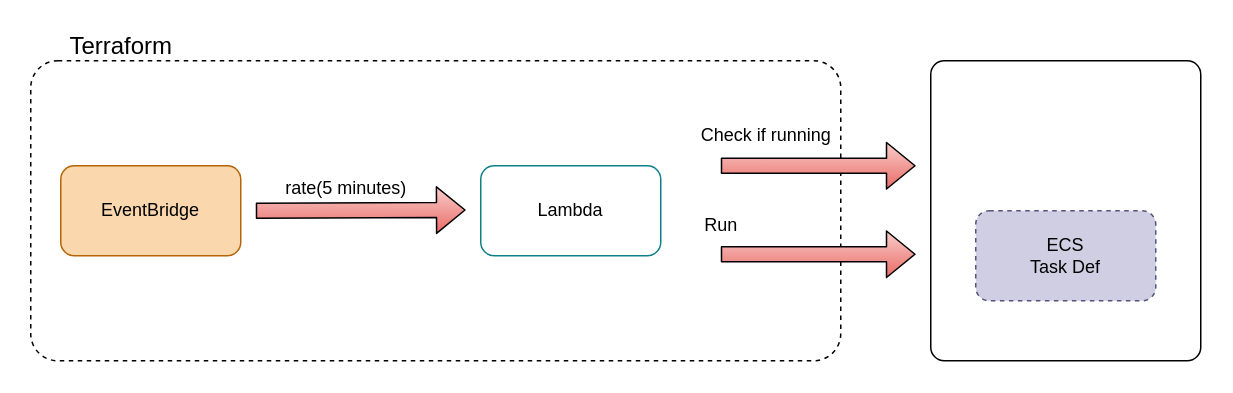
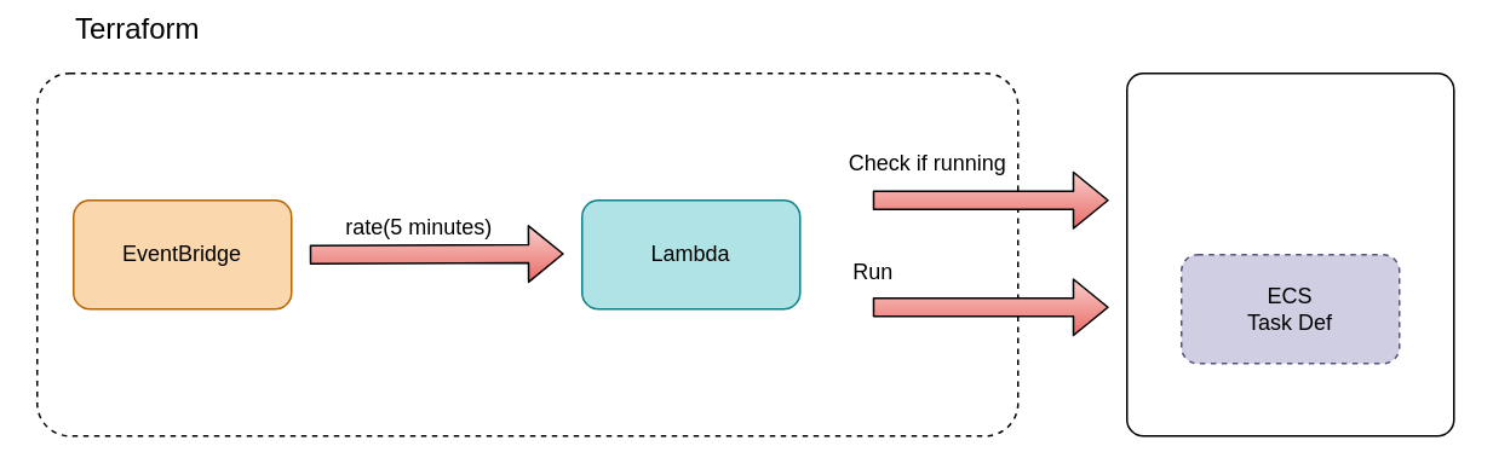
- <mxCell id="13" value="Terraform" style="text;html=1;resizable=0;autosize=1;align=center;verticalAlign=middle;points=[];fillColor=none;strokeColor=none;rounded=0;dashed=1;fontSize=16;" vertex="1" parent="1"><mxGeometry x="40" y="20" width="80" height="20" as="geometry" /></mxCell>
+ <mxCell id="13" value="Terraform" style="text;html=1;resizable=0;autosize=1;align=center;verticalAlign=middle;points=[];fillColor=none;strokeColor=none;rounded=0;dashed=1;fontSize=16;" vertex="1" parent="1"><mxGeometry x="35" y="5" width="80" height="20" as="geometry" /></mxCell>
- <mxCell id="4" value="Lambda" style="rounded=1;whiteSpace=wrap;html=1;fillColor=#ffffff;strokeColor=#0e8088;" vertex="1" parent="1"><mxGeometry x="320" y="110" width="120" height="60" as="geometry" /></mxCell>
+ <mxCell id="4" value="Lambda" style="rounded=1;whiteSpace=wrap;html=1;fillColor=#b0e3e6;strokeColor=#0e8088;" vertex="1" parent="1"><mxGeometry x="320" y="110" width="120" height="60" as="geometry" /></mxCell>
